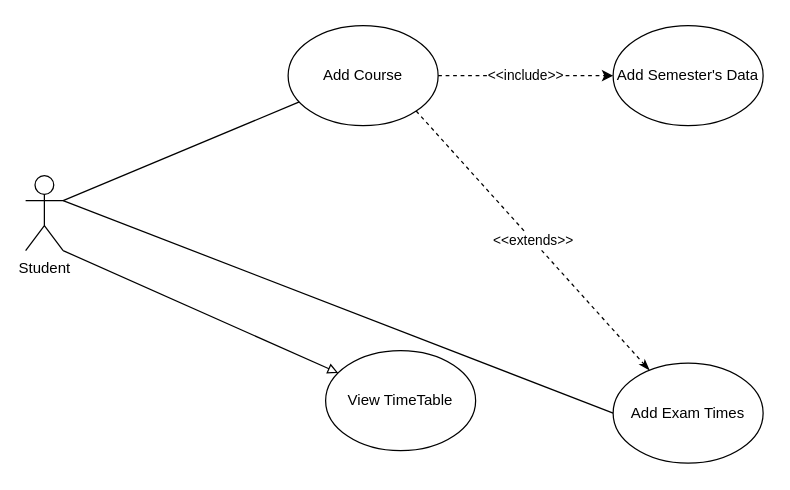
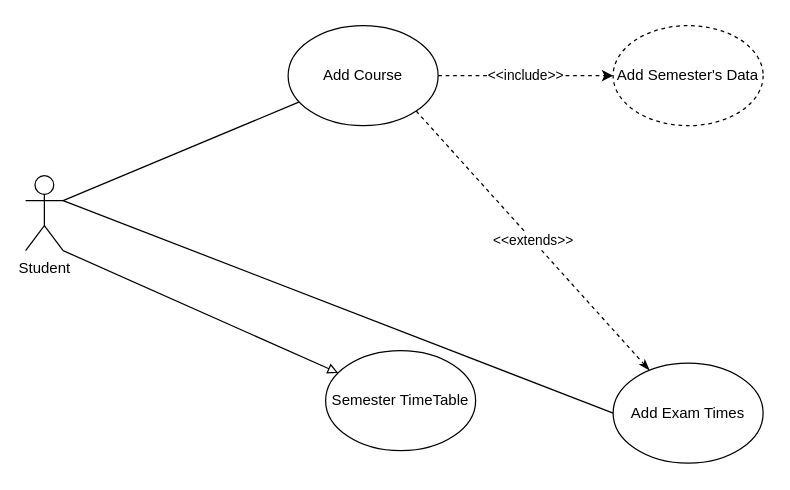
- <mxCell id="9" value="Add Semester's Data" style="ellipse;whiteSpace=wrap;html=1;" vertex="1" parent="1"><mxGeometry x="490" y="20" width="120" height="80" as="geometry" /></mxCell>
+ <mxCell id="9" value="Add Semester's Data" style="ellipse;whiteSpace=wrap;html=1;dashed=1;" vertex="1" parent="1"><mxGeometry x="490" y="20" width="120" height="80" as="geometry" /></mxCell>
- <mxCell id="11" value="View TimeTable" style="ellipse;whiteSpace=wrap;html=1;" vertex="1" parent="1"><mxGeometry x="260" y="280" width="120" height="80" as="geometry" /></mxCell>
+ <mxCell id="11" value="Semester TimeTable" style="ellipse;whiteSpace=wrap;html=1;" vertex="1" parent="1"><mxGeometry x="260" y="280" width="120" height="80" as="geometry" /></mxCell>
